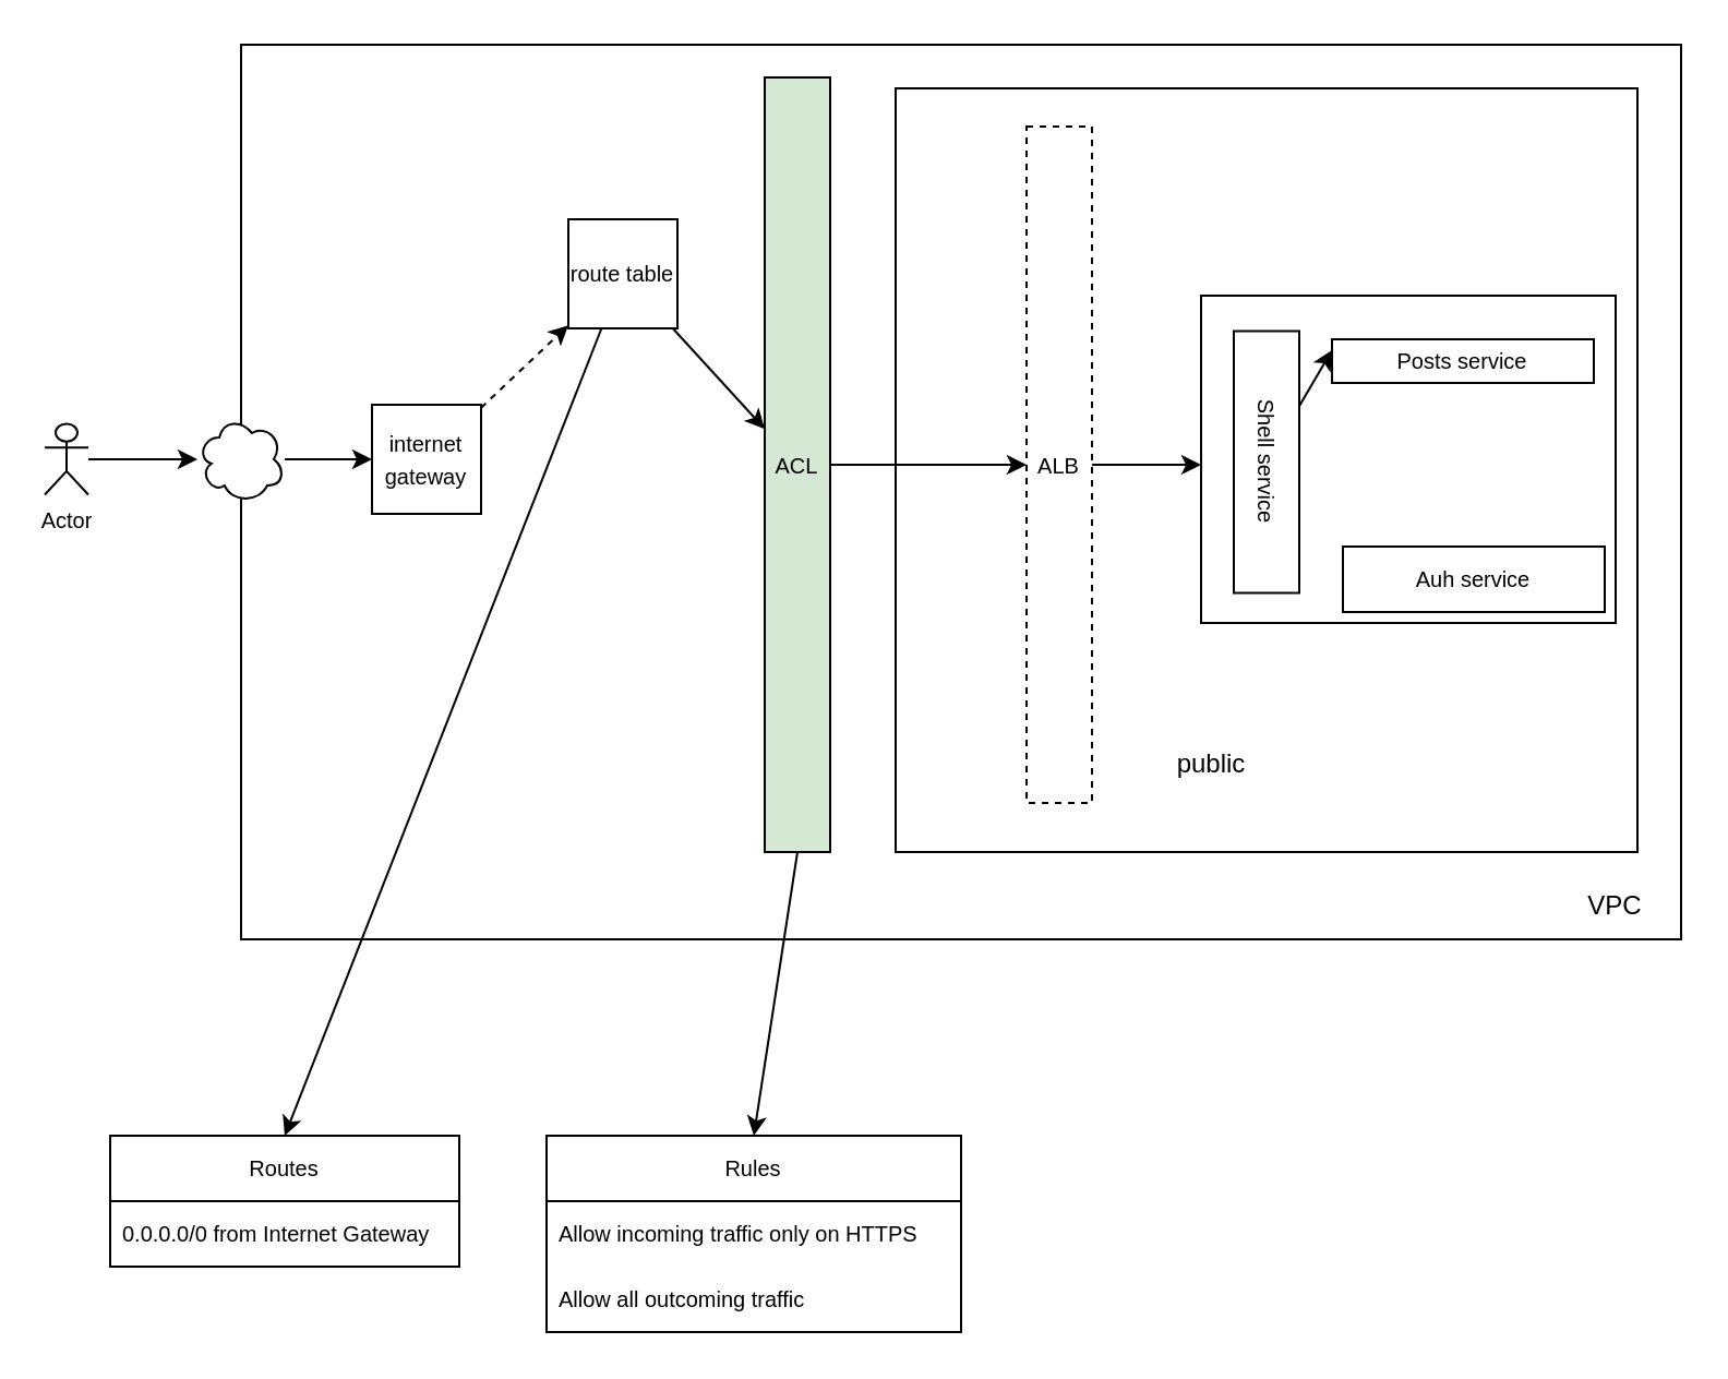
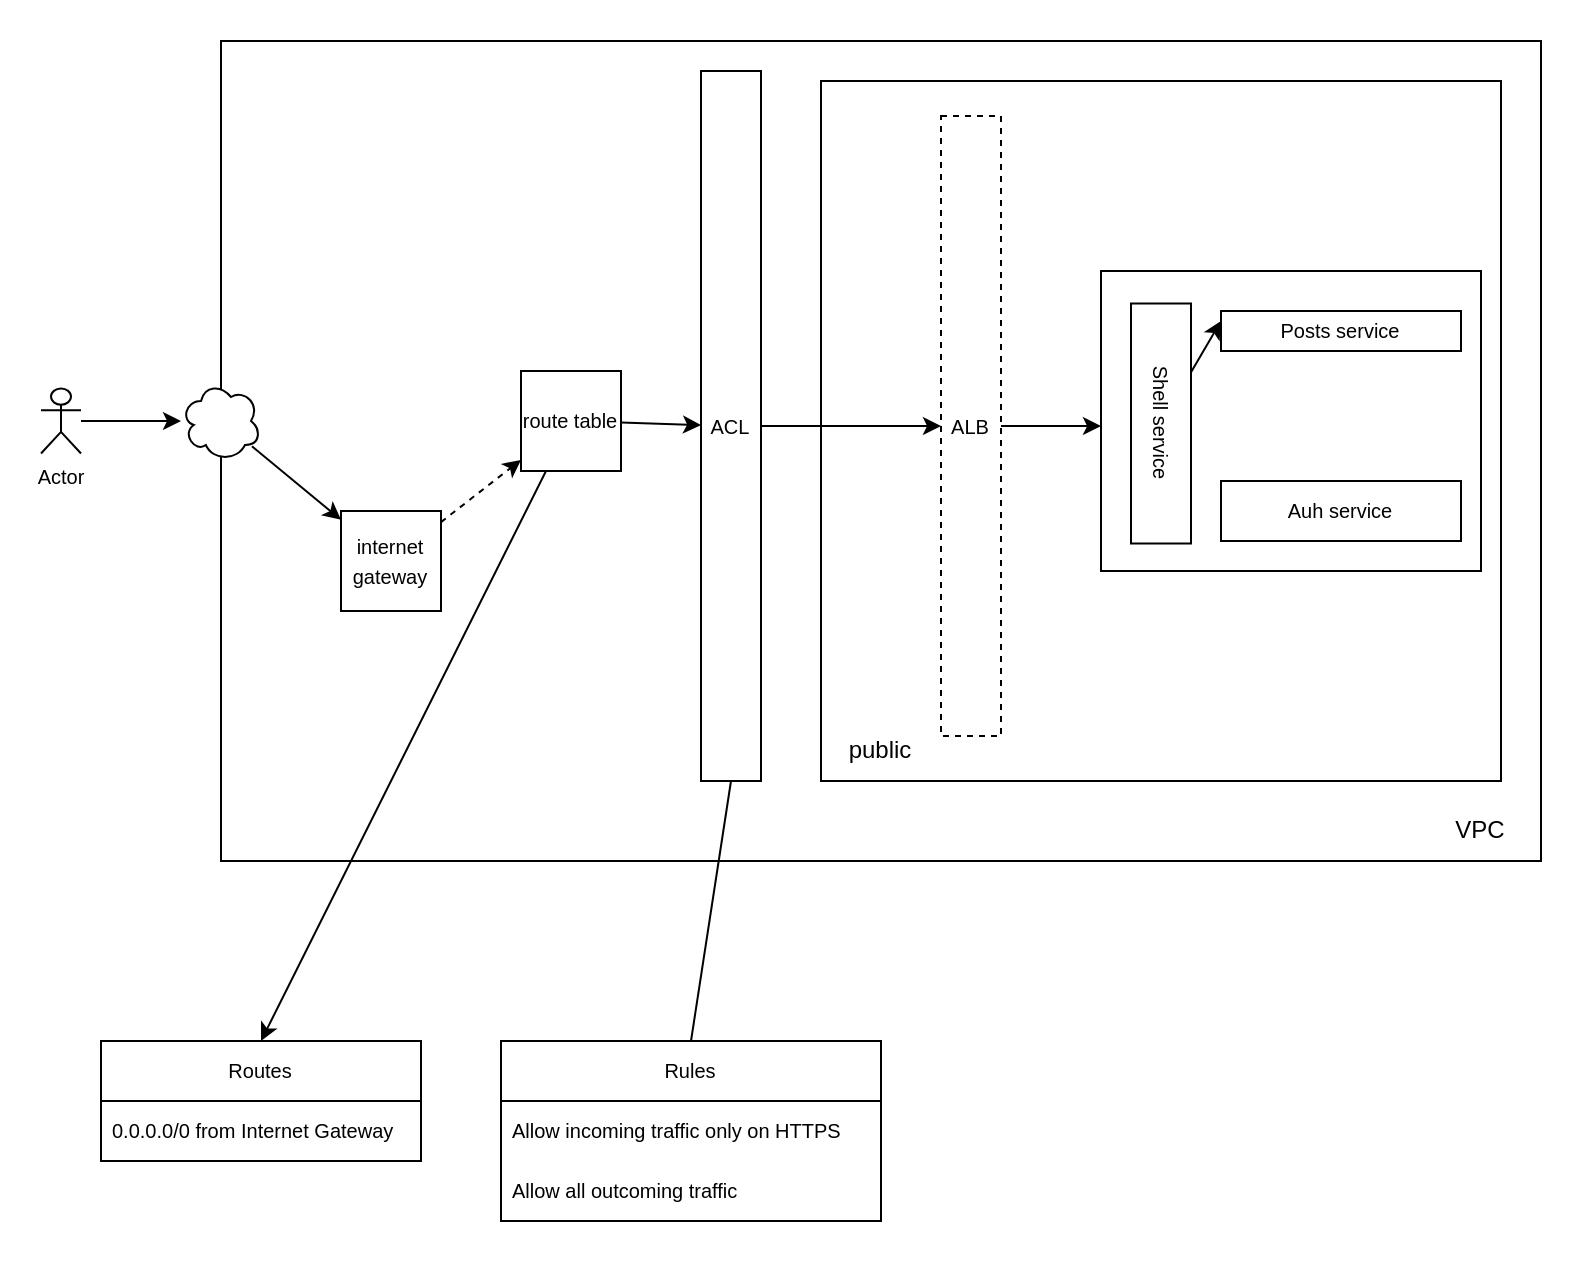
- <mxCell id="11" value="&lt;font style=&quot;font-size: 10px&quot;&gt;route table&lt;/font&gt;" style="rounded=0;whiteSpace=wrap;html=1;" parent="1" vertex="1"><mxGeometry x="260" y="100" width="50" height="50" as="geometry" /></mxCell>
+ <mxCell id="11" value="&lt;font style=&quot;font-size: 10px&quot;&gt;route table&lt;/font&gt;" style="rounded=0;whiteSpace=wrap;html=1;" parent="1" vertex="1"><mxGeometry x="260" y="185" width="50" height="50" as="geometry" /></mxCell>
- <mxCell id="8" value="&lt;font style=&quot;font-size: 10px&quot;&gt;internet gateway&lt;/font&gt;" style="rounded=0;whiteSpace=wrap;html=1;" parent="1" vertex="1"><mxGeometry x="170" y="185" width="50" height="50" as="geometry" /></mxCell>
+ <mxCell id="8" value="&lt;font style=&quot;font-size: 10px&quot;&gt;internet gateway&lt;/font&gt;" style="rounded=0;whiteSpace=wrap;html=1;" parent="1" vertex="1"><mxGeometry x="170" y="255" width="50" height="50" as="geometry" /></mxCell>
- <mxCell id="17" value="ACL" style="rounded=0;whiteSpace=wrap;html=1;fontSize=10;fillColor=#d5e8d4;" parent="1" vertex="1"><mxGeometry x="350" y="35" width="30" height="355" as="geometry" /></mxCell>
+ <mxCell id="17" value="ACL" style="rounded=0;whiteSpace=wrap;html=1;fontSize=10;" parent="1" vertex="1"><mxGeometry x="350" y="35" width="30" height="355" as="geometry" /></mxCell>
- <mxCell id="24" value="Auh service" style="rounded=0;whiteSpace=wrap;html=1;fontSize=10;" parent="1" vertex="1"><mxGeometry x="615" y="250" width="120" height="30" as="geometry" /></mxCell>
+ <mxCell id="24" value="Auh service" style="rounded=0;whiteSpace=wrap;html=1;fontSize=10;" parent="1" vertex="1"><mxGeometry x="610" y="240" width="120" height="30" as="geometry" /></mxCell>
- <mxCell id="29" value="public" style="text;html=1;strokeColor=none;fillColor=none;align=center;verticalAlign=middle;whiteSpace=wrap;rounded=0;" parent="1" vertex="1"><mxGeometry x="525" y="335" width="60" height="30" as="geometry" /></mxCell>
+ <mxCell id="29" value="public" style="text;html=1;strokeColor=none;fillColor=none;align=center;verticalAlign=middle;whiteSpace=wrap;rounded=0;" parent="1" vertex="1"><mxGeometry x="410" y="360" width="60" height="30" as="geometry" /></mxCell>
- <mxCell id="16" style="edgeStyle=none;html=1;entryX=0.5;entryY=0;entryDx=0;entryDy=0;fontSize=10;exitX=0.5;exitY=1;exitDx=0;exitDy=0;" parent="1" source="17" target="19" edge="1"><mxGeometry relative="1" as="geometry" /></mxCell>
+ <mxCell id="16" style="edgeStyle=none;html=1;entryX=0.5;entryY=0;entryDx=0;entryDy=0;fontSize=10;exitX=0.5;exitY=1;exitDx=0;exitDy=0;endArrow=none;" parent="1" source="17" target="19" edge="1"><mxGeometry relative="1" as="geometry" /></mxCell>
